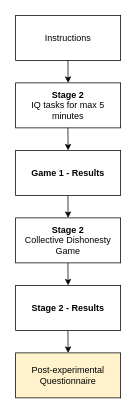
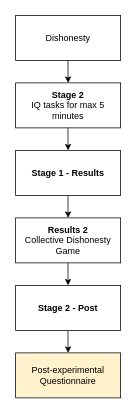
- <mxCell id="2" value="Instructions" style="rounded=0;whiteSpace=wrap;html=1;" parent="1" vertex="1"><mxGeometry x="20" y="20" width="140" height="60" as="geometry" /></mxCell>
+ <mxCell id="2" value="Dishonesty" style="rounded=0;whiteSpace=wrap;html=1;" parent="1" vertex="1"><mxGeometry x="20" y="20" width="140" height="60" as="geometry" /></mxCell>
- <mxCell id="3" value="&lt;b&gt;Game 1 - Results&lt;/b&gt;" style="rounded=0;whiteSpace=wrap;html=1;" parent="1" vertex="1"><mxGeometry x="20" y="200" width="140" height="60" as="geometry" /></mxCell>
+ <mxCell id="3" value="&lt;b&gt;Stage 1 - Results&lt;/b&gt;" style="rounded=0;whiteSpace=wrap;html=1;" parent="1" vertex="1"><mxGeometry x="20" y="200" width="140" height="60" as="geometry" /></mxCell>
- <mxCell id="4" value="&lt;b&gt;Stage 2&lt;/b&gt;&lt;br&gt;Collective Dishonesty Game" style="rounded=0;whiteSpace=wrap;html=1;" parent="1" vertex="1"><mxGeometry x="20" y="290" width="140" height="60" as="geometry" /></mxCell>
+ <mxCell id="4" value="&lt;b&gt;Results 2&lt;/b&gt;&lt;br&gt;Collective Dishonesty Game" style="rounded=0;whiteSpace=wrap;html=1;" parent="1" vertex="1"><mxGeometry x="20" y="290" width="140" height="60" as="geometry" /></mxCell>
- <mxCell id="12" value="&lt;b&gt;Stage 2 - Results&lt;/b&gt;" style="rounded=0;whiteSpace=wrap;html=1;" vertex="1" parent="1"><mxGeometry x="20" y="380" width="140" height="60" as="geometry" /></mxCell>
+ <mxCell id="12" value="&lt;b&gt;Stage 2 - Post&lt;/b&gt;" style="rounded=0;whiteSpace=wrap;html=1;" vertex="1" parent="1"><mxGeometry x="20" y="380" width="140" height="60" as="geometry" /></mxCell>
